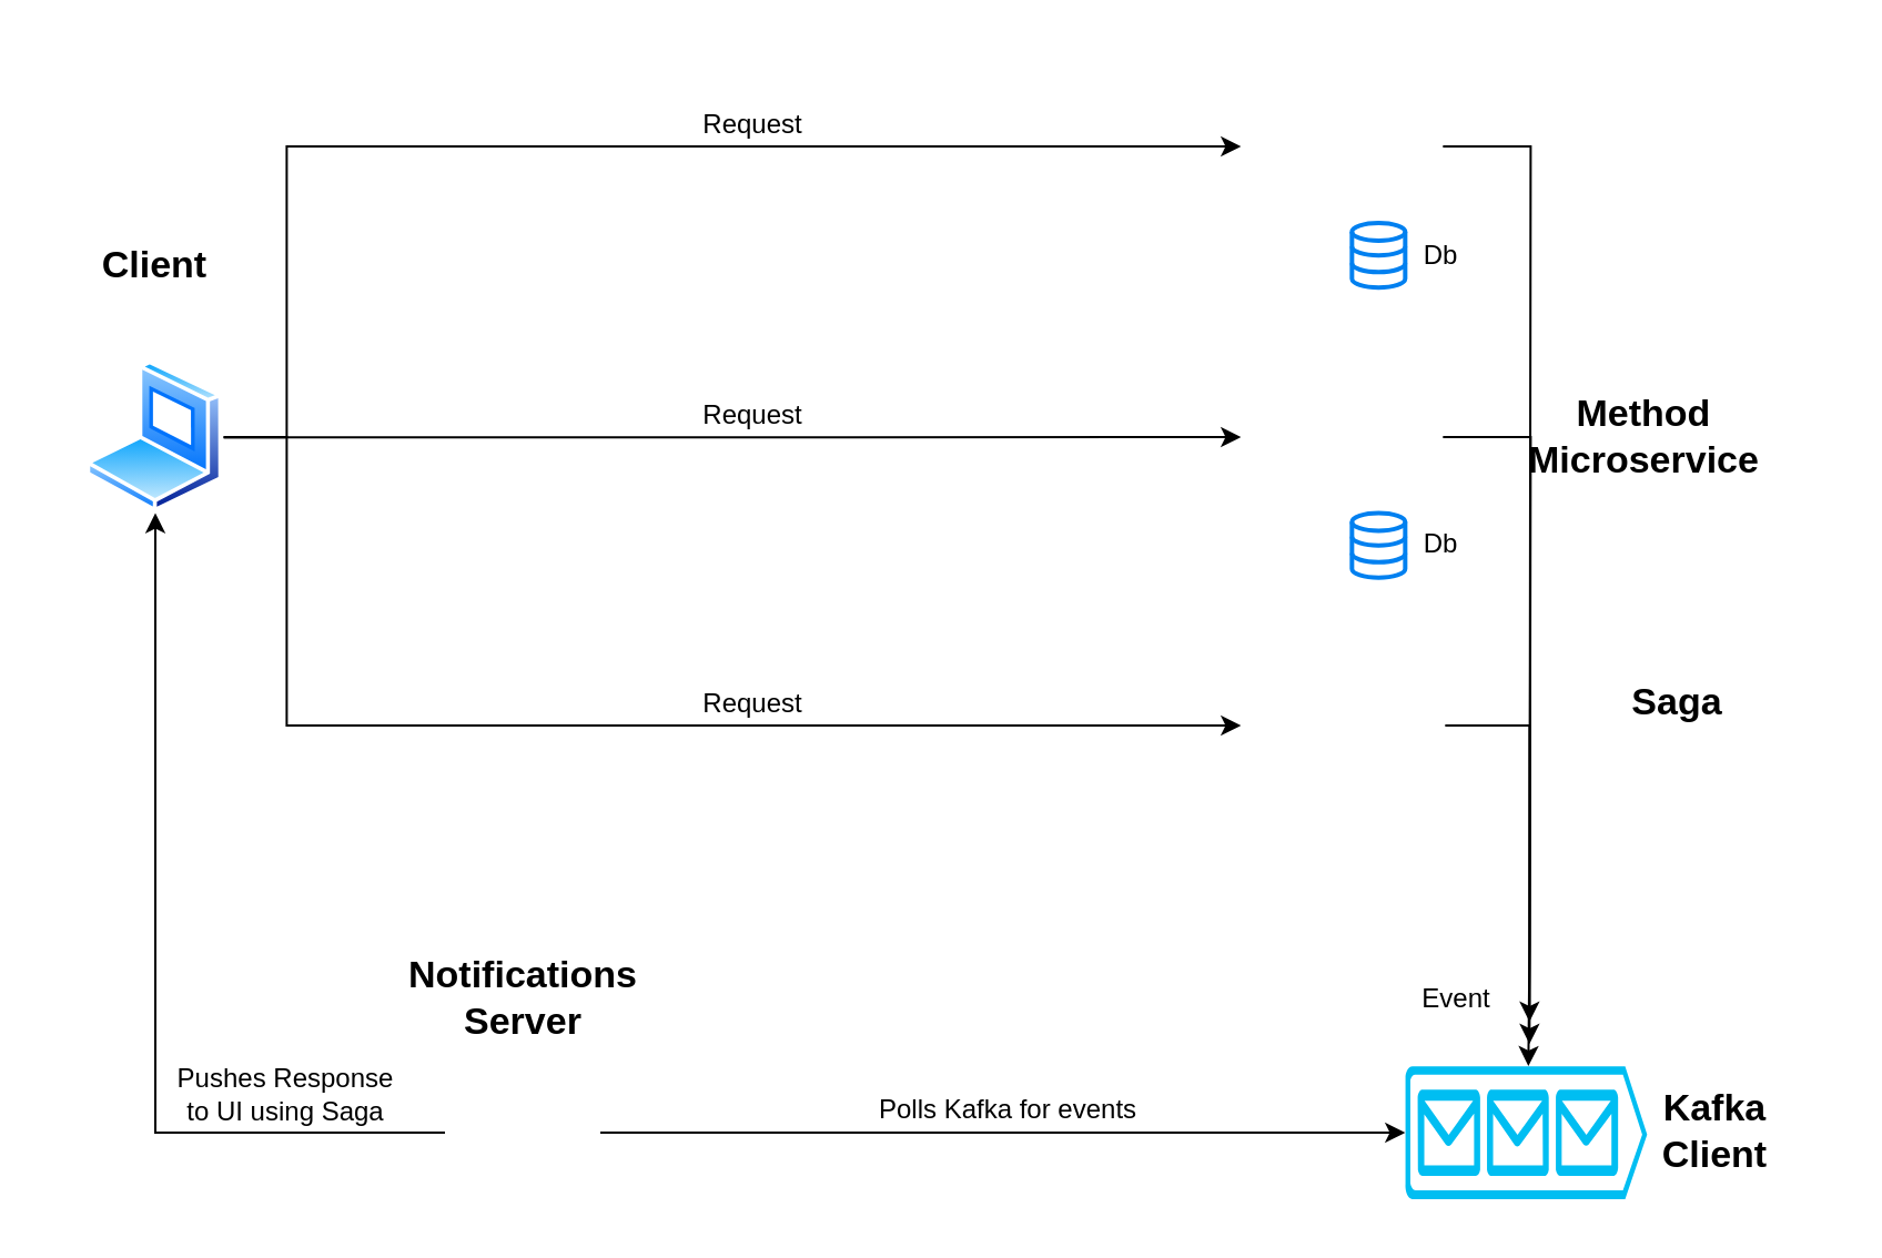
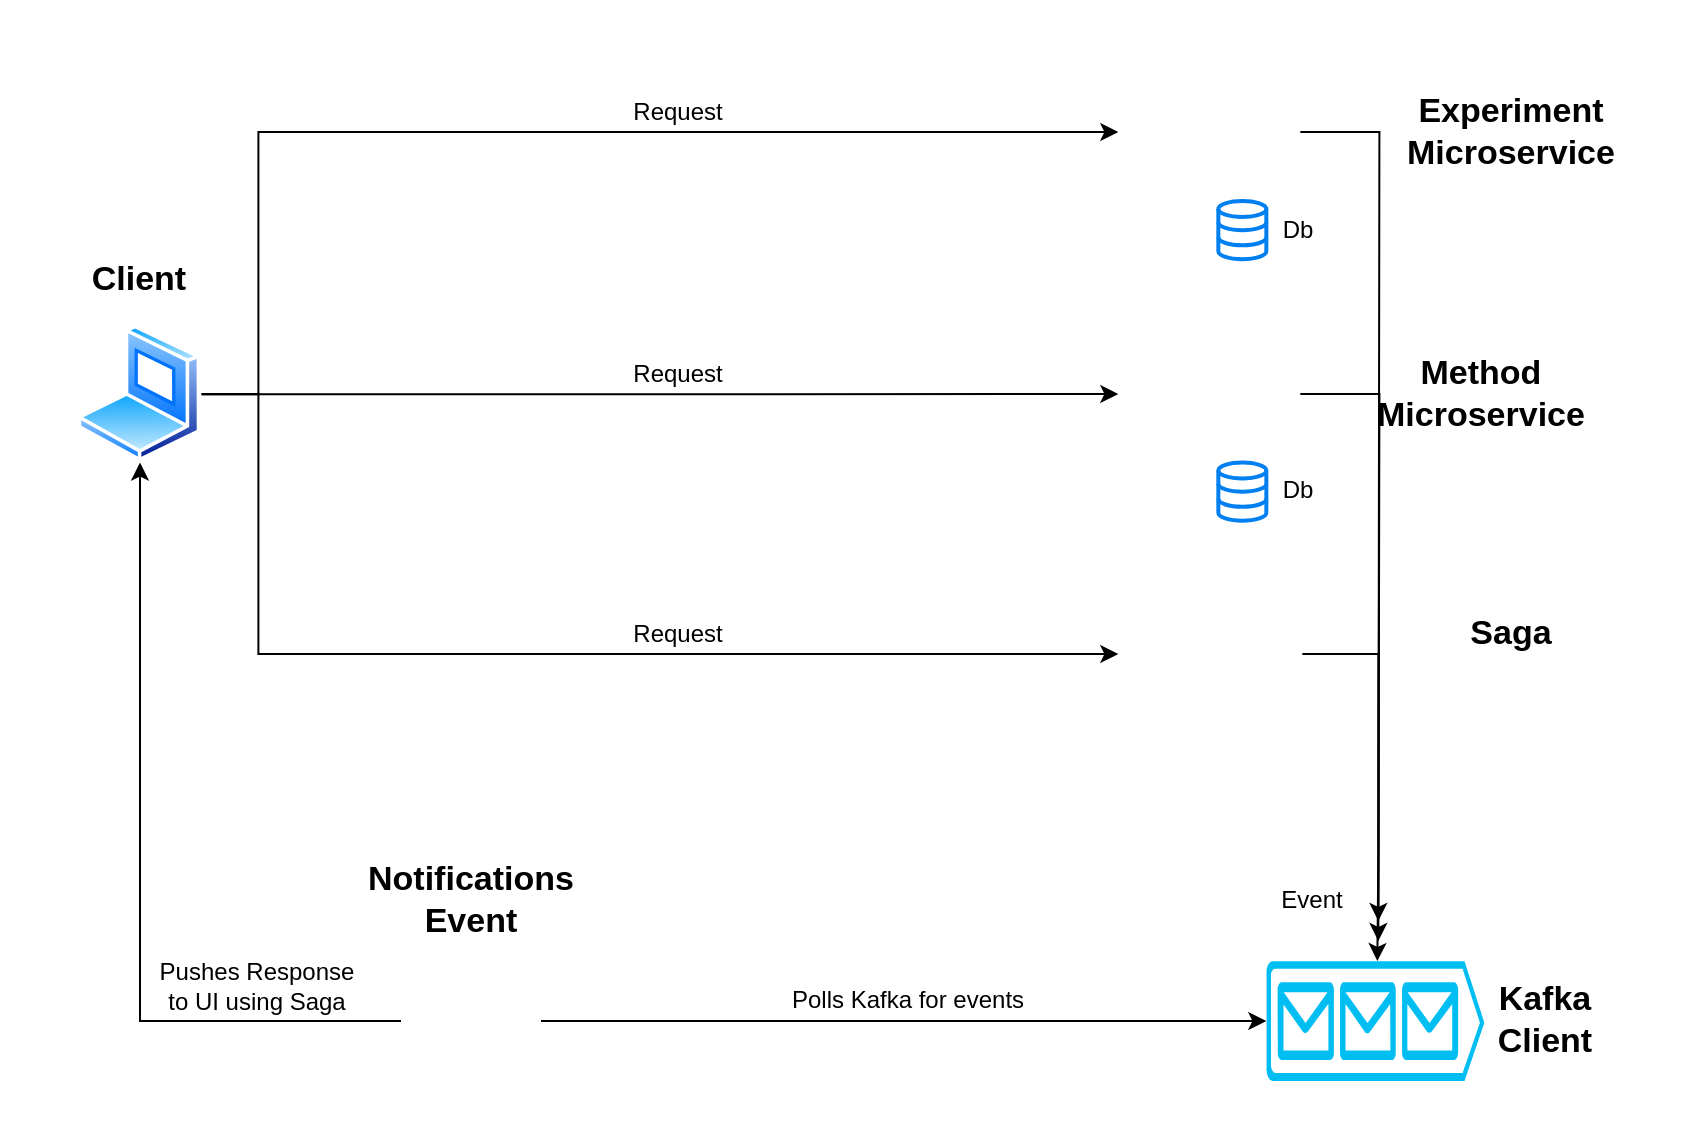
+ <mxCell id="15" value="&lt;b style=&quot;font-size: 17px&quot;&gt;Experiment &lt;br&gt;Microservice&lt;/b&gt;" style="text;html=1;strokeColor=none;fillColor=none;align=center;verticalAlign=middle;whiteSpace=wrap;rounded=0;" vertex="1" parent="1"><mxGeometry x="685.67" y="35.5" width="139" height="60" as="geometry" /></mxCell>
- <mxCell id="19" value="&lt;span style=&quot;font-size: 17px&quot;&gt;&lt;b&gt;Client&lt;/b&gt;&lt;/span&gt;" style="text;html=1;strokeColor=none;fillColor=none;align=center;verticalAlign=middle;whiteSpace=wrap;rounded=0;" vertex="1" parent="1"><mxGeometry x="20" y="100" width="99" height="40" as="geometry" /></mxCell>
+ <mxCell id="19" value="&lt;span style=&quot;font-size: 17px&quot;&gt;&lt;b&gt;Client&lt;/b&gt;&lt;/span&gt;" style="text;html=1;strokeColor=none;fillColor=none;align=center;verticalAlign=middle;whiteSpace=wrap;rounded=0;" vertex="1" parent="1"><mxGeometry x="20" y="120" width="99" height="40" as="geometry" /></mxCell>
- <mxCell id="18" value="&lt;span style=&quot;font-size: 17px&quot;&gt;&lt;b&gt;Notifications&lt;br&gt;Server&lt;/b&gt;&lt;/span&gt;" style="text;html=1;strokeColor=none;fillColor=none;align=center;verticalAlign=middle;whiteSpace=wrap;rounded=0;" vertex="1" parent="1"><mxGeometry x="165.5" y="420" width="139" height="60" as="geometry" /></mxCell>
+ <mxCell id="18" value="&lt;span style=&quot;font-size: 17px&quot;&gt;&lt;b&gt;Notifications&lt;br&gt;Event&lt;/b&gt;&lt;/span&gt;" style="text;html=1;strokeColor=none;fillColor=none;align=center;verticalAlign=middle;whiteSpace=wrap;rounded=0;" vertex="1" parent="1"><mxGeometry x="165.5" y="420" width="139" height="60" as="geometry" /></mxCell>
